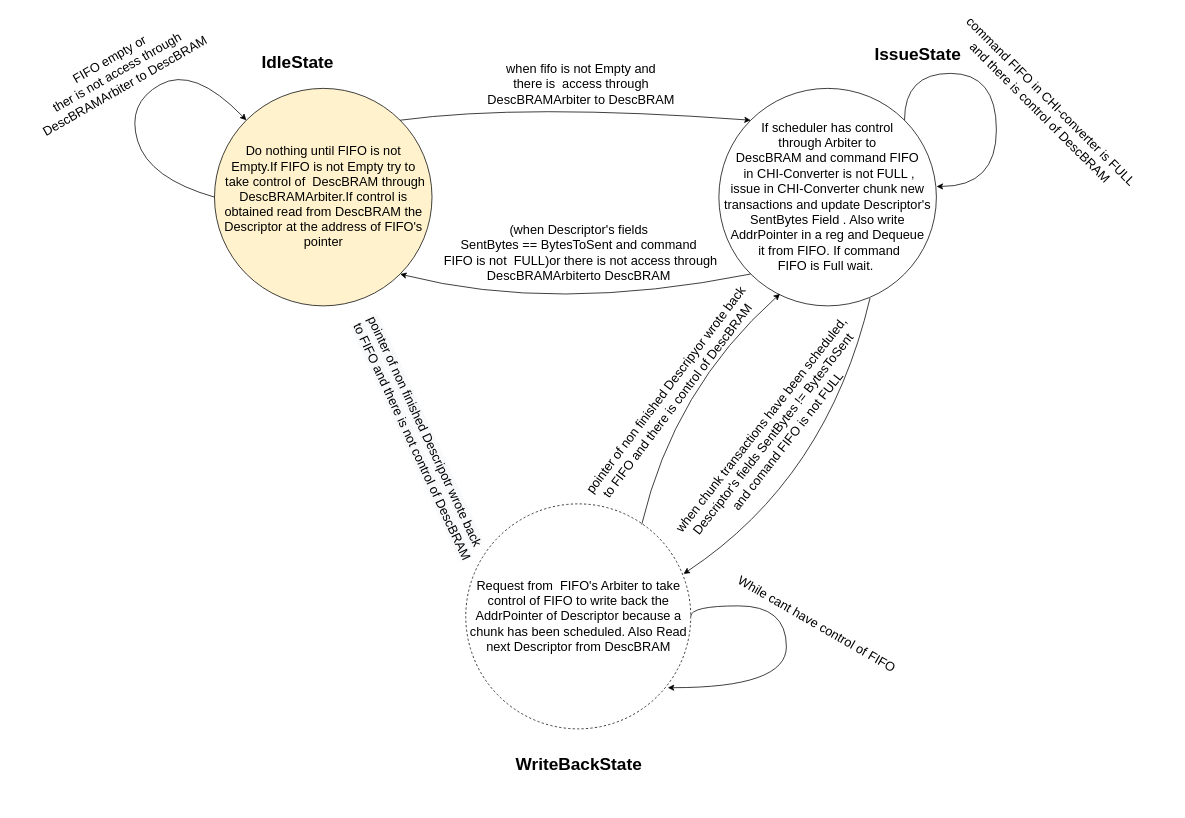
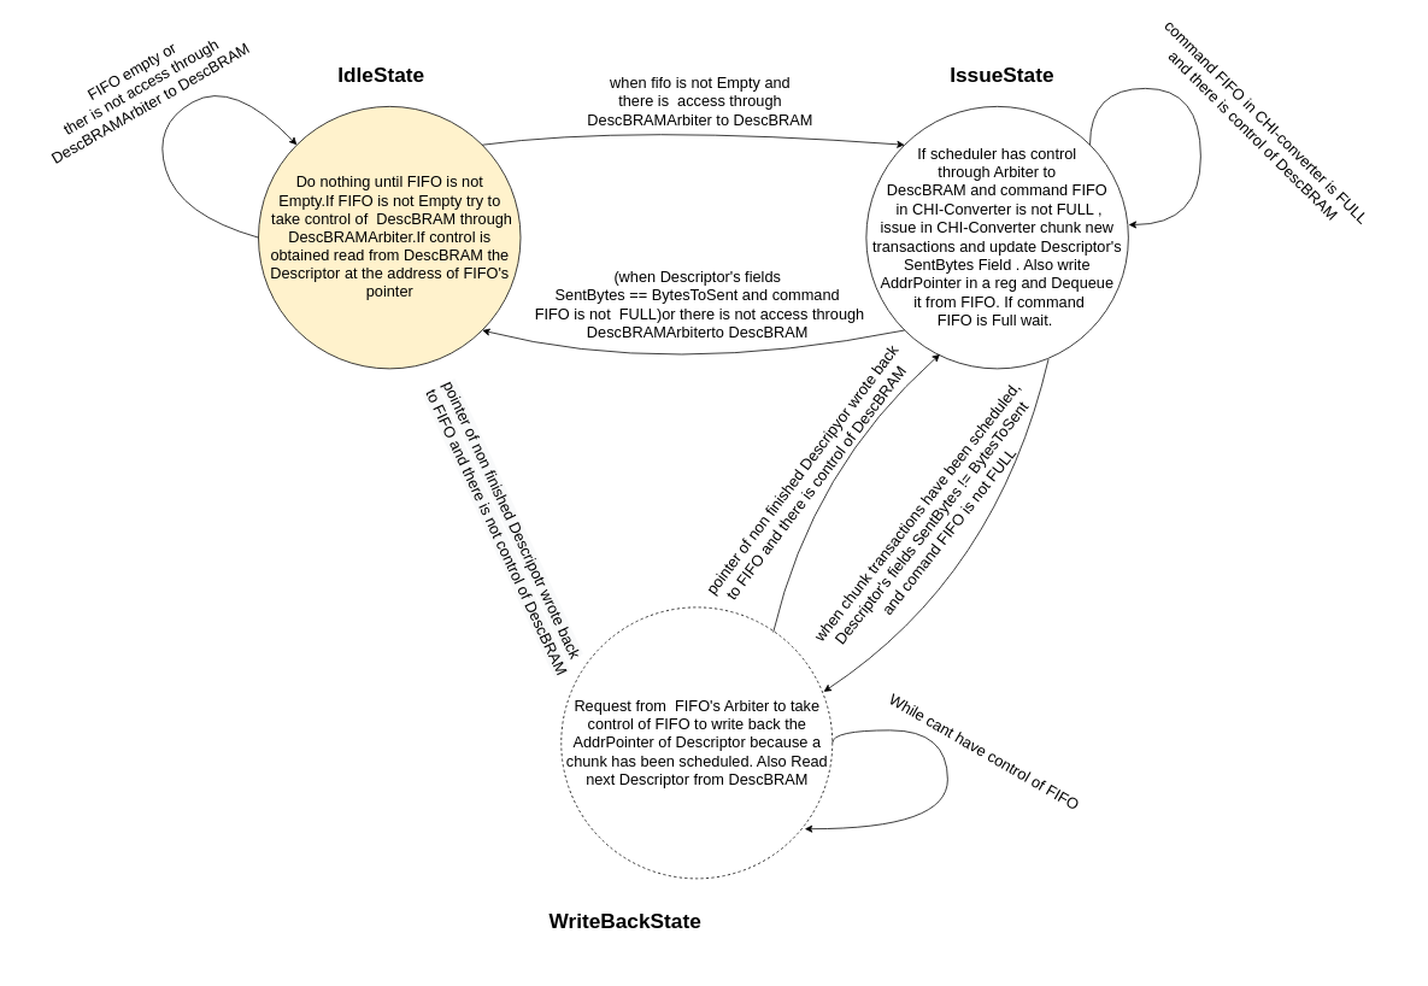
- <mxCell id="5" value="&lt;b style=&quot;font-size: 23px;&quot;&gt;IssueState&lt;/b&gt;&lt;b style=&quot;font-size: 23px;&quot;&gt;&lt;br&gt;&lt;/b&gt;" style="text;html=1;align=center;verticalAlign=middle;resizable=0;points=[];autosize=1;strokeColor=none;fillColor=none;" parent="1" vertex="1"><mxGeometry x="1153" y="10" width="140" height="40" as="geometry" /></mxCell>
+ <mxCell id="5" value="&lt;b style=&quot;font-size: 23px;&quot;&gt;IssueState&lt;/b&gt;&lt;b style=&quot;font-size: 23px;&quot;&gt;&lt;br&gt;&lt;/b&gt;" style="text;html=1;align=center;verticalAlign=middle;resizable=0;points=[];autosize=1;strokeColor=none;fillColor=none;" parent="1" vertex="1"><mxGeometry x="1038" y="20" width="140" height="40" as="geometry" /></mxCell>
- <mxCell id="4" value="&lt;font style=&quot;font-size: 23px;&quot;&gt;&lt;b&gt;IdleState&lt;/b&gt;&lt;b&gt;&lt;br&gt;&lt;/b&gt;&lt;/font&gt;" style="text;html=1;align=center;verticalAlign=middle;resizable=0;points=[];autosize=1;strokeColor=none;fillColor=none;" parent="1" vertex="1"><mxGeometry x="335.5" y="20" width="120" height="40" as="geometry" /></mxCell>
+ <mxCell id="4" value="&lt;font style=&quot;font-size: 23px;&quot;&gt;&lt;b&gt;IdleState&lt;/b&gt;&lt;b&gt;&lt;br&gt;&lt;/b&gt;&lt;/font&gt;" style="text;html=1;align=center;verticalAlign=middle;resizable=0;points=[];autosize=1;strokeColor=none;fillColor=none;" parent="1" vertex="1"><mxGeometry x="360.5" y="20" width="120" height="40" as="geometry" /></mxCell>
- <mxCell id="6" value="&lt;b style=&quot;font-size: 23px;&quot;&gt;WriteBackState&lt;br&gt;&lt;br&gt;&lt;/b&gt;" style="text;html=1;align=center;verticalAlign=middle;resizable=0;points=[];autosize=1;strokeColor=none;fillColor=none;" parent="1" vertex="1"><mxGeometry x="675.5" y="955" width="190" height="70" as="geometry" /></mxCell>
+ <mxCell id="6" value="&lt;b style=&quot;font-size: 23px;&quot;&gt;WriteBackState&lt;br&gt;&lt;br&gt;&lt;/b&gt;" style="text;html=1;align=center;verticalAlign=middle;resizable=0;points=[];autosize=1;strokeColor=none;fillColor=none;" parent="1" vertex="1"><mxGeometry x="595.5" y="955" width="190" height="70" as="geometry" /></mxCell>
